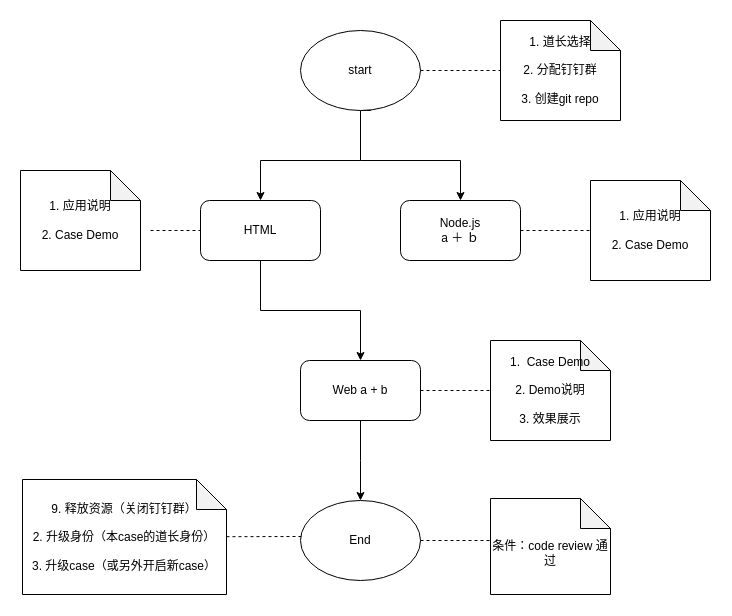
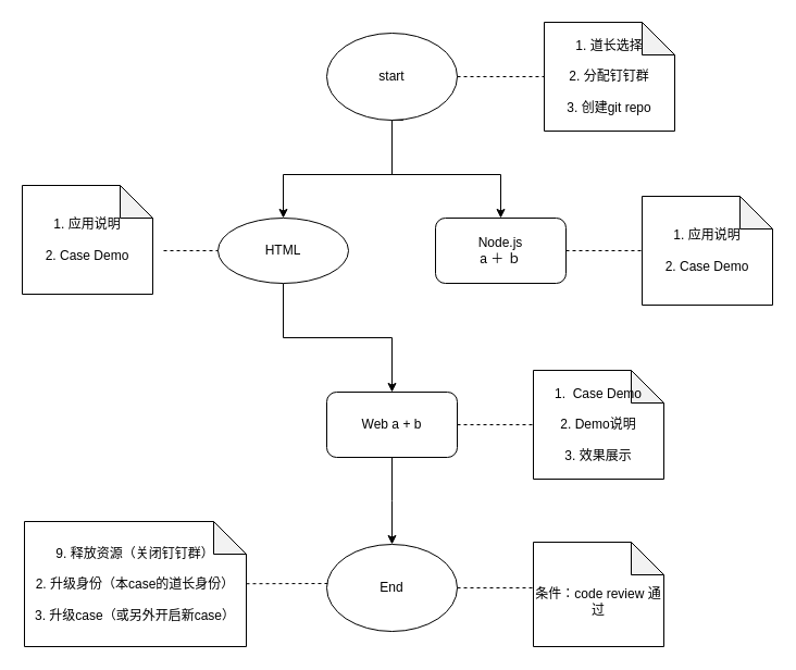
- <mxCell id="4" value="HTML" style="rounded=1;whiteSpace=wrap;html=1;" vertex="1" parent="1"><mxGeometry x="200" y="200" width="120" height="60" as="geometry" /></mxCell>
+ <mxCell id="4" value="HTML" style="ellipse;whiteSpace=wrap;html=1;" vertex="1" parent="1"><mxGeometry x="200" y="200" width="120" height="60" as="geometry" /></mxCell>
